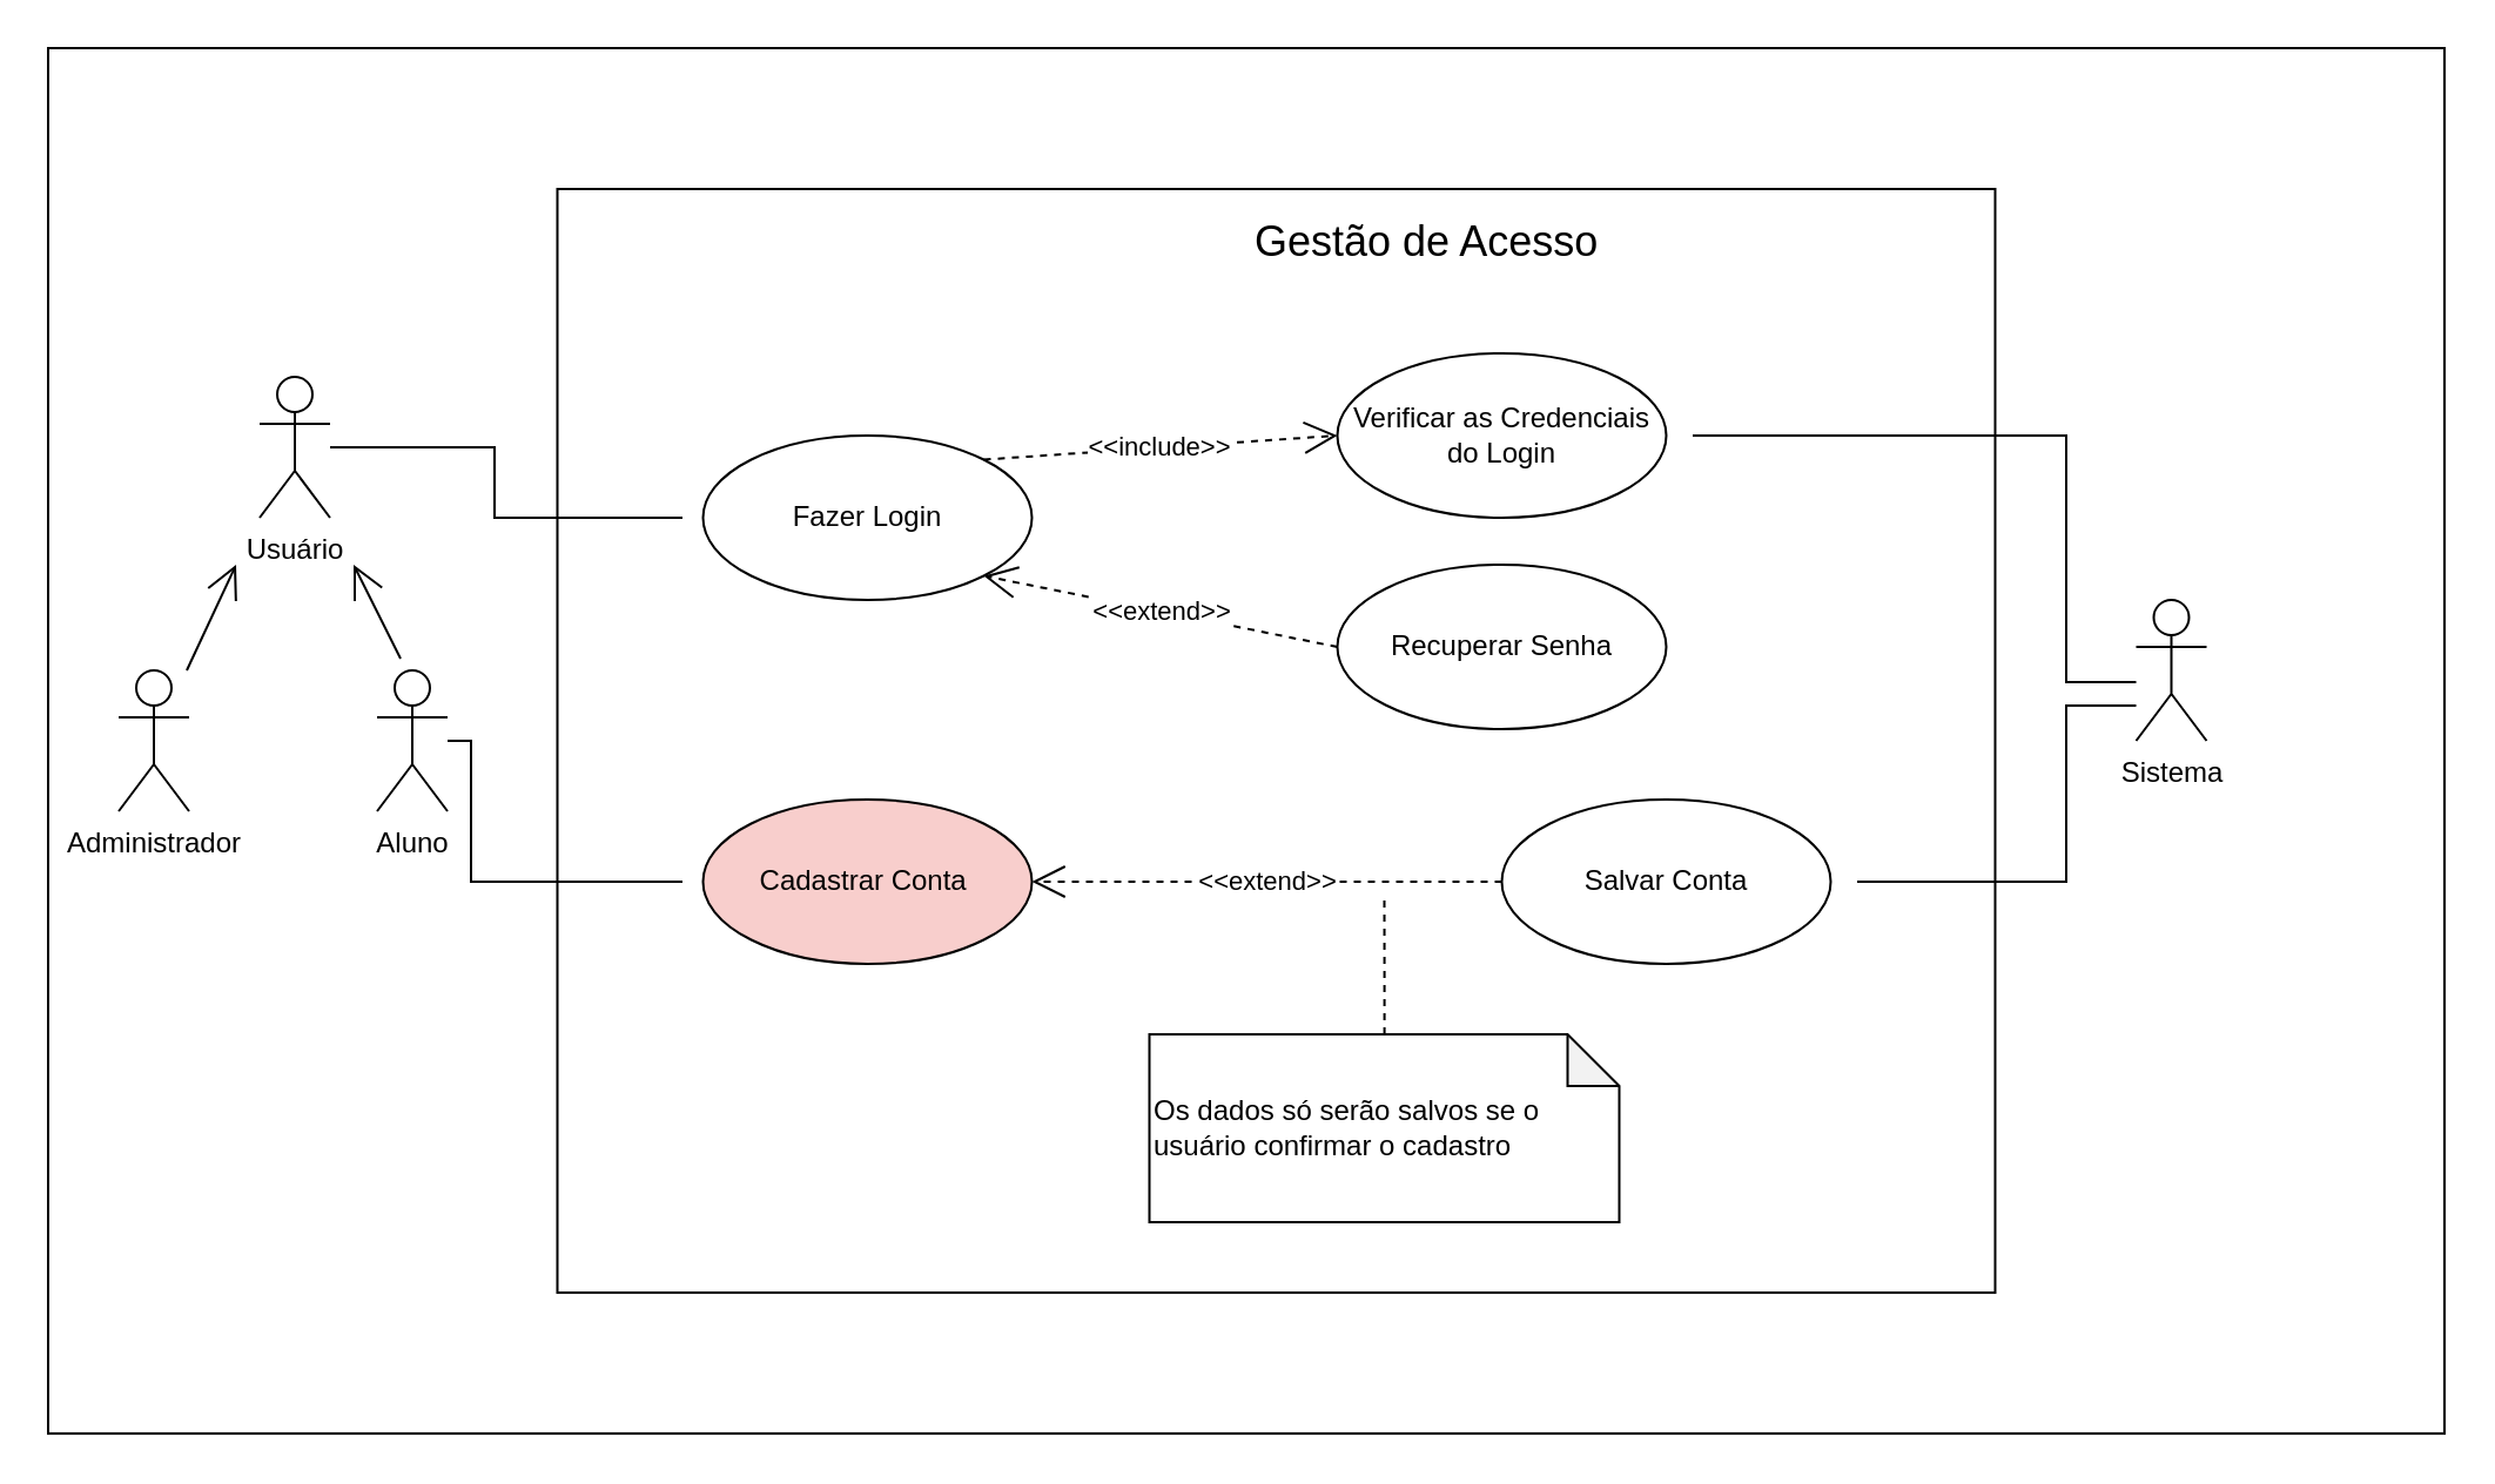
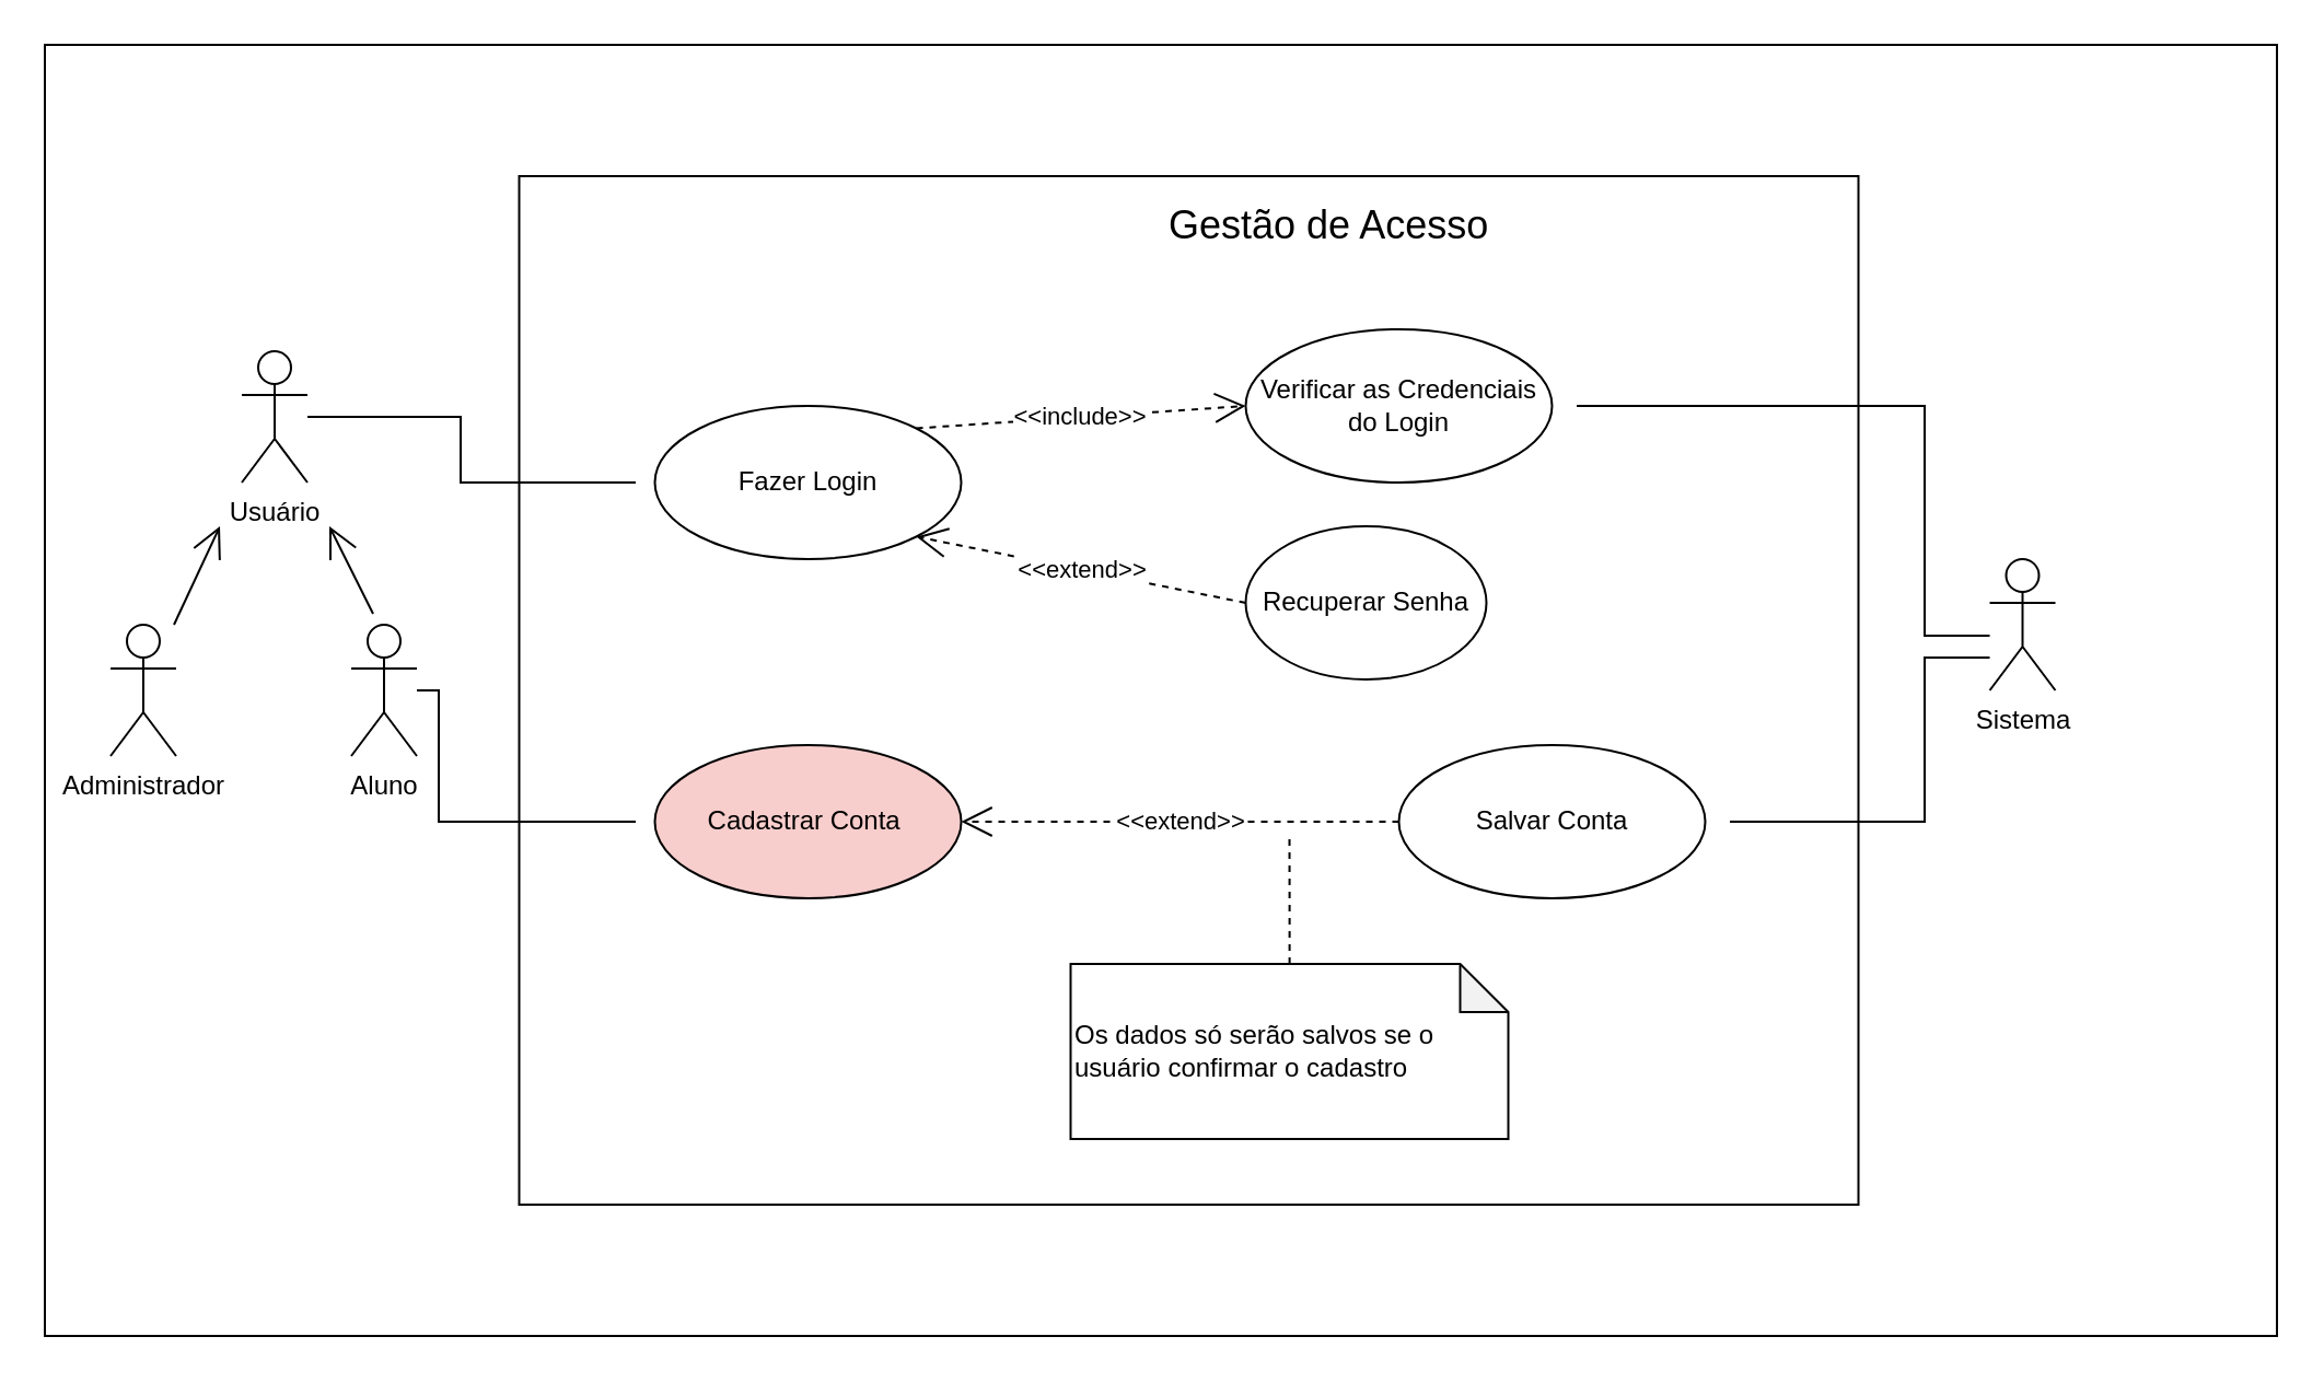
- <mxCell id="12" value="Recuperar Senha" style="ellipse;whiteSpace=wrap;html=1;" parent="1" vertex="1"><mxGeometry x="568.75" y="240" width="140" height="70" as="geometry" /></mxCell>
+ <mxCell id="12" value="Recuperar Senha" style="ellipse;whiteSpace=wrap;html=1;" parent="1" vertex="1"><mxGeometry x="568.75" y="240" width="110" height="70" as="geometry" /></mxCell>
